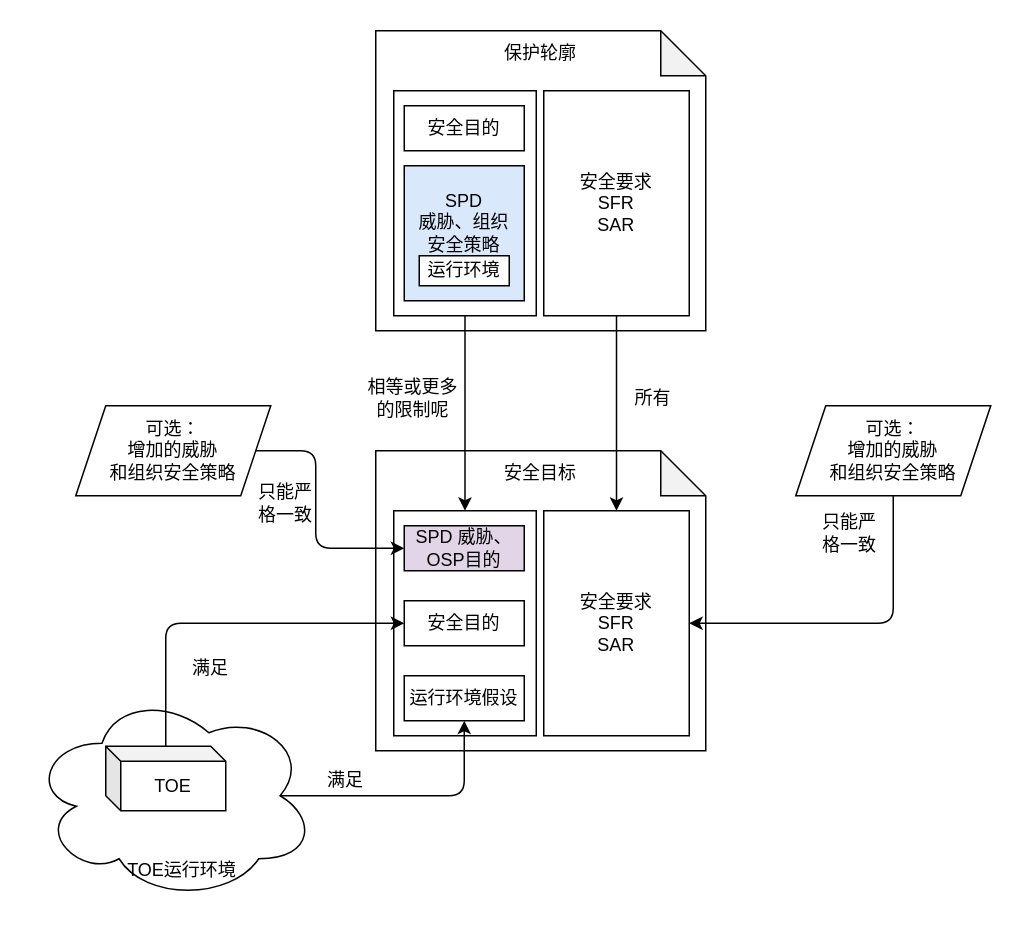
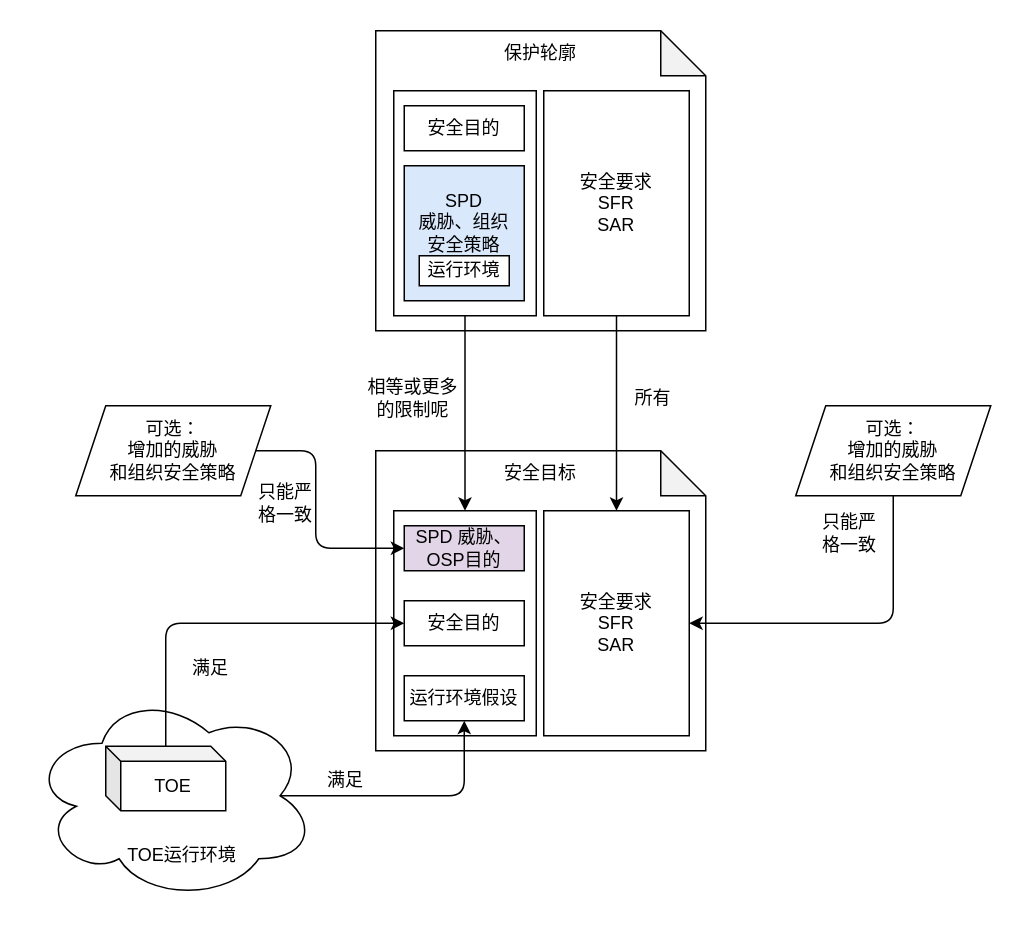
- <mxCell id="24" value="TOE运行环境" style="text;html=1;strokeColor=none;fillColor=none;align=center;verticalAlign=middle;whiteSpace=wrap;rounded=0;" parent="1" vertex="1"><mxGeometry x="62" y="565" width="118" height="30" as="geometry" /></mxCell>
+ <mxCell id="24" value="TOE运行环境" style="text;html=1;strokeColor=none;fillColor=none;align=center;verticalAlign=middle;whiteSpace=wrap;rounded=0;" parent="1" vertex="1"><mxGeometry x="62" y="555" width="118" height="30" as="geometry" /></mxCell>
